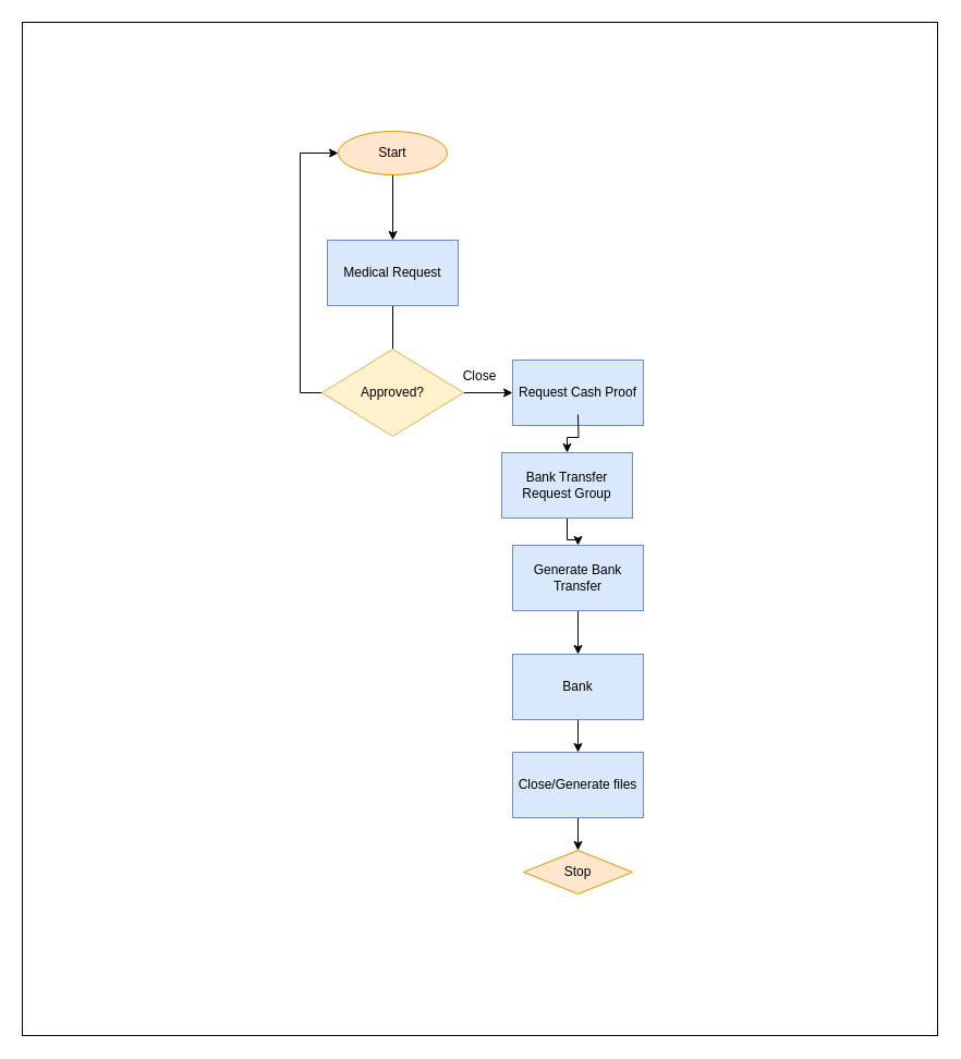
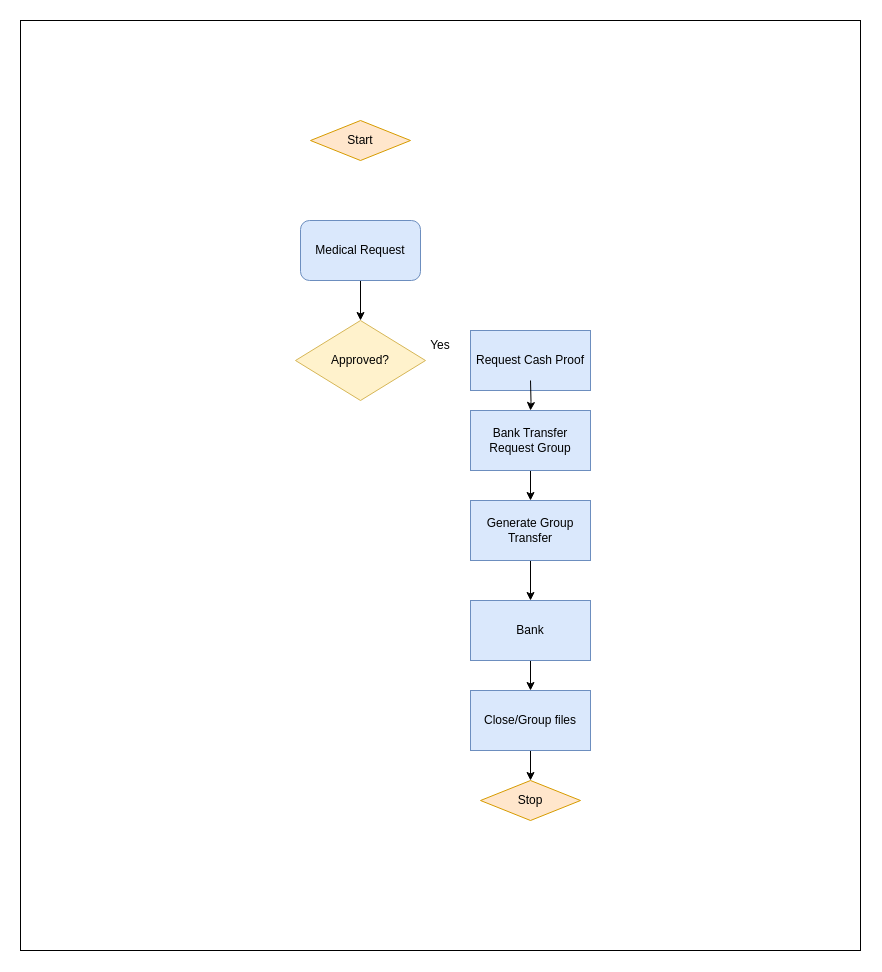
- <mxCell id="3" value="Start" style="ellipse;whiteSpace=wrap;html=1;fillColor=#ffe6cc;strokeColor=#d79b00;" parent="1" vertex="1"><mxGeometry x="310" y="120" width="100" height="40" as="geometry" /></mxCell>
+ <mxCell id="3" value="Start" style="rhombus;whiteSpace=wrap;html=1;fillColor=#ffe6cc;strokeColor=#d79b00;" parent="1" vertex="1"><mxGeometry x="310" y="120" width="100" height="40" as="geometry" /></mxCell>
- <mxCell id="2" value="" style="edgeStyle=orthogonalEdgeStyle;rounded=0;orthogonalLoop=1;jettySize=auto;html=1;" parent="1" source="3" target="5" edge="1"><mxGeometry relative="1" as="geometry" /></mxCell>
- <mxCell id="7" style="edgeStyle=orthogonalEdgeStyle;rounded=0;orthogonalLoop=1;jettySize=auto;html=1;entryX=0;entryY=0.5;entryDx=0;entryDy=0;" parent="1" source="8" target="3" edge="1"><mxGeometry relative="1" as="geometry"><Array as="points"><mxPoint x="275" y="360" /><mxPoint x="275" y="140" /></Array></mxGeometry></mxCell>
- <mxCell id="5" value="Medical Request" style="rounded=0;whiteSpace=wrap;html=1;fillColor=#dae8fc;strokeColor=#6c8ebf;" parent="1" vertex="1"><mxGeometry x="300" y="220" width="120" height="60" as="geometry" /></mxCell>
+ <mxCell id="5" value="Medical Request" style="whiteSpace=wrap;html=1;fillColor=#dae8fc;strokeColor=#6c8ebf;rounded=1;" parent="1" vertex="1"><mxGeometry x="300" y="220" width="120" height="60" as="geometry" /></mxCell>
- <mxCell id="4" value="" style="edgeStyle=orthogonalEdgeStyle;rounded=0;orthogonalLoop=1;jettySize=auto;html=1;endArrow=none;" parent="1" source="5" target="8" edge="1"><mxGeometry relative="1" as="geometry" /></mxCell>
+ <mxCell id="4" value="" style="edgeStyle=orthogonalEdgeStyle;rounded=0;orthogonalLoop=1;jettySize=auto;html=1;" parent="1" source="5" target="8" edge="1"><mxGeometry relative="1" as="geometry" /></mxCell>
- <mxCell id="20" value="Close" style="text;html=1;strokeColor=none;fillColor=none;align=center;verticalAlign=middle;whiteSpace=wrap;rounded=0;" parent="1" vertex="1"><mxGeometry x="410" y="330" width="60" height="30" as="geometry" /></mxCell>
+ <mxCell id="20" value="Yes" style="text;html=1;strokeColor=none;fillColor=none;align=center;verticalAlign=middle;whiteSpace=wrap;rounded=0;" parent="1" vertex="1"><mxGeometry x="410" y="330" width="60" height="30" as="geometry" /></mxCell>
- <mxCell id="6" value="" style="edgeStyle=orthogonalEdgeStyle;rounded=0;orthogonalLoop=1;jettySize=auto;html=1;" parent="1" source="8" target="9" edge="1"><mxGeometry relative="1" as="geometry" /></mxCell>
- <mxCell id="12" value="Bank Transfer Request Group" style="rounded=0;whiteSpace=wrap;html=1;fillColor=#dae8fc;strokeColor=#6c8ebf;" parent="1" vertex="1"><mxGeometry x="460" y="415" width="120" height="60" as="geometry" /></mxCell>
+ <mxCell id="12" value="Bank Transfer Request Group" style="rounded=0;whiteSpace=wrap;html=1;fillColor=#dae8fc;strokeColor=#6c8ebf;" parent="1" vertex="1"><mxGeometry x="470" y="410" width="120" height="60" as="geometry" /></mxCell>
- <mxCell id="14" value="Generate Bank Transfer" style="rounded=0;whiteSpace=wrap;html=1;fillColor=#dae8fc;strokeColor=#6c8ebf;" parent="1" vertex="1"><mxGeometry x="470" y="500" width="120" height="60" as="geometry" /></mxCell>
+ <mxCell id="14" value="Generate Group Transfer" style="rounded=0;whiteSpace=wrap;html=1;fillColor=#dae8fc;strokeColor=#6c8ebf;" parent="1" vertex="1"><mxGeometry x="470" y="500" width="120" height="60" as="geometry" /></mxCell>
- <mxCell id="18" value="Close/Generate files" style="whiteSpace=wrap;html=1;rounded=0;fillColor=#dae8fc;strokeColor=#6c8ebf;" parent="1" vertex="1"><mxGeometry x="470" y="690" width="120" height="60" as="geometry" /></mxCell>
+ <mxCell id="18" value="Close/Group files" style="whiteSpace=wrap;html=1;rounded=0;fillColor=#dae8fc;strokeColor=#6c8ebf;" parent="1" vertex="1"><mxGeometry x="470" y="690" width="120" height="60" as="geometry" /></mxCell>
